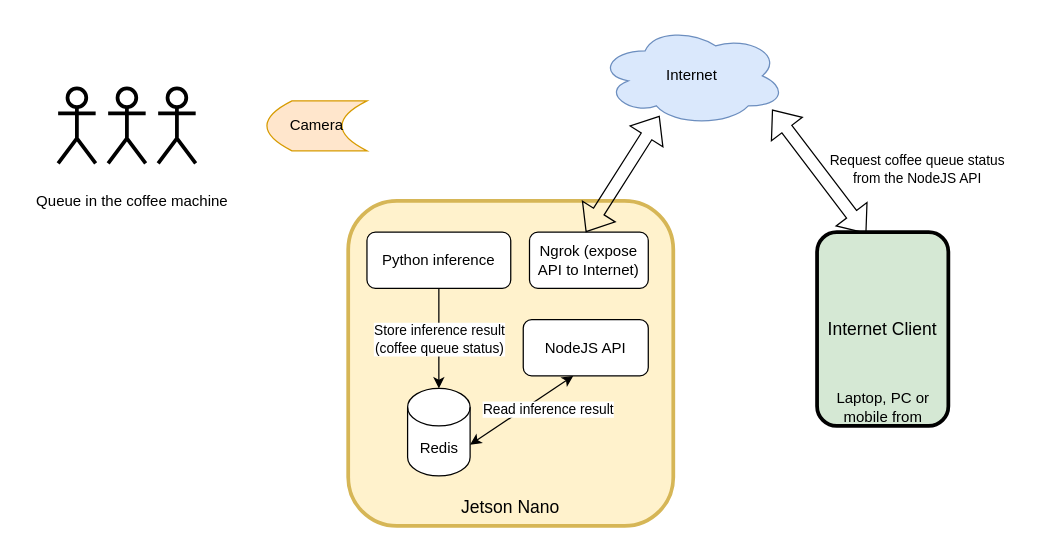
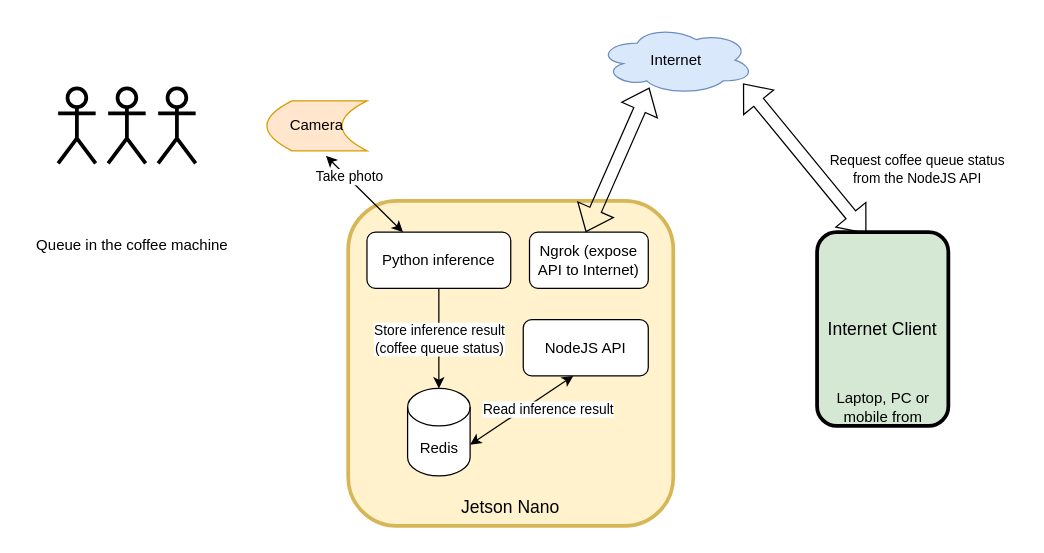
- <mxCell id="7" value="Internet" style="ellipse;shape=cloud;whiteSpace=wrap;html=1;fillColor=#dae8fc;strokeColor=#6c8ebf;" parent="1" vertex="1"><mxGeometry x="478" y="20" width="150" height="80" as="geometry" /></mxCell>
+ <mxCell id="7" value="Internet" style="ellipse;shape=cloud;whiteSpace=wrap;html=1;fillColor=#dae8fc;strokeColor=#6c8ebf;" parent="1" vertex="1"><mxGeometry x="478" y="20" width="125" height="55" as="geometry" /></mxCell>
+ <mxCell id="18" value="" style="endArrow=classic;startArrow=classic;html=1;rounded=0;entryX=0.25;entryY=0;entryDx=0;entryDy=0;exitX=0.59;exitY=1.1;exitDx=0;exitDy=0;exitPerimeter=0;" parent="1" target="5" edge="1" source="9"><mxGeometry width="50" height="50" relative="1" as="geometry"><mxPoint x="243" y="120" as="sourcePoint" /><mxPoint x="293" y="70" as="targetPoint" /></mxGeometry></mxCell>
+ <mxCell id="19" value="Take photo" style="edgeLabel;html=1;align=center;verticalAlign=middle;resizable=0;points=[];" parent="18" vertex="1" connectable="0"><mxGeometry x="-0.135" y="1" relative="1" as="geometry"><mxPoint x="-9" y="-9" as="offset" /></mxGeometry></mxCell>
- <mxCell id="26" value="Queue in the coffee machine" style="text;html=1;align=center;verticalAlign=middle;resizable=0;points=[];autosize=1;strokeColor=none;fillColor=none;" vertex="1" parent="1"><mxGeometry x="20" y="151" width="170" height="20" as="geometry" /></mxCell>
+ <mxCell id="26" value="Queue in the coffee machine" style="text;html=1;align=center;verticalAlign=middle;resizable=0;points=[];autosize=1;strokeColor=none;fillColor=none;" vertex="1" parent="1"><mxGeometry x="20" y="186" width="170" height="20" as="geometry" /></mxCell>
